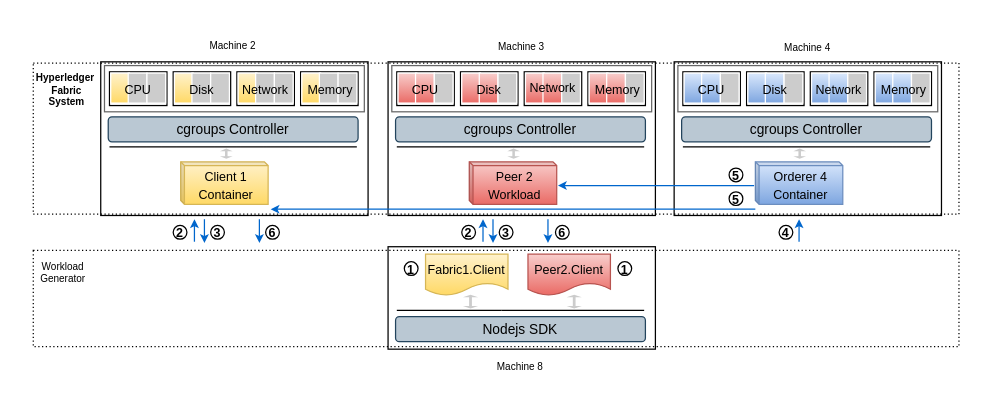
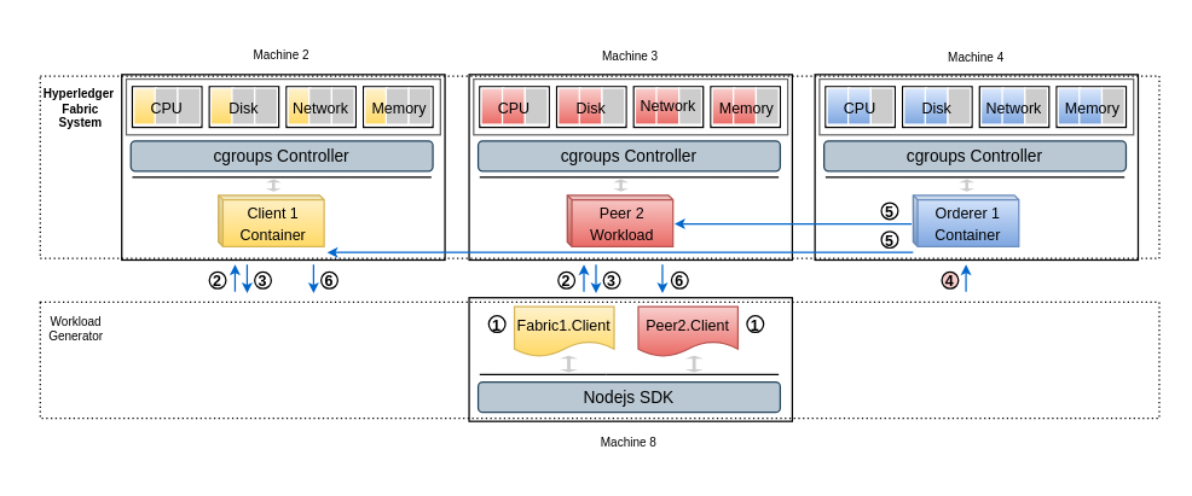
- <mxCell id="91" value="&lt;font style=&quot;font-size: 10px;&quot;&gt;Orderer 4&lt;br style=&quot;&quot;&gt;Container&lt;/font&gt;" style="shape=cube;whiteSpace=wrap;html=1;boundedLbl=1;backgroundOutline=1;darkOpacity=0.05;darkOpacity2=0.1;shadow=0;strokeColor=#6c8ebf;fillColor=#dae8fc;size=3;fontSize=11;gradientColor=#7ea6e0;" vertex="1" parent="1"><mxGeometry x="604" y="129" width="70" height="34" as="geometry" /></mxCell>
+ <mxCell id="91" value="&lt;font style=&quot;font-size: 10px;&quot;&gt;Orderer 1&lt;br style=&quot;&quot;&gt;Container&lt;/font&gt;" style="shape=cube;whiteSpace=wrap;html=1;boundedLbl=1;backgroundOutline=1;darkOpacity=0.05;darkOpacity2=0.1;shadow=0;strokeColor=#6c8ebf;fillColor=#dae8fc;size=3;fontSize=11;gradientColor=#7ea6e0;" vertex="1" parent="1"><mxGeometry x="604" y="129" width="70" height="34" as="geometry" /></mxCell>
- <mxCell id="104" value="4" style="ellipse;whiteSpace=wrap;html=1;aspect=fixed;fontSize=10;strokeColor=#000000;fillColor=#FFFFFF;fontStyle=1" vertex="1" parent="1"><mxGeometry x="623" y="180" width="11" height="11" as="geometry" /></mxCell>
+ <mxCell id="104" value="4" style="ellipse;whiteSpace=wrap;html=1;aspect=fixed;fontSize=10;strokeColor=#000000;fillColor=#f8cecc;fontStyle=1;" vertex="1" parent="1"><mxGeometry x="623" y="180" width="11" height="11" as="geometry" /></mxCell>
